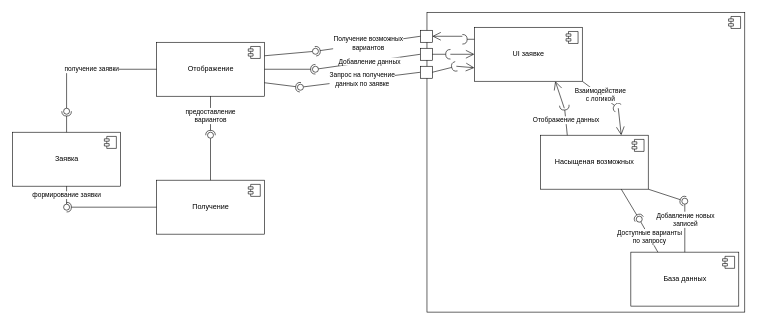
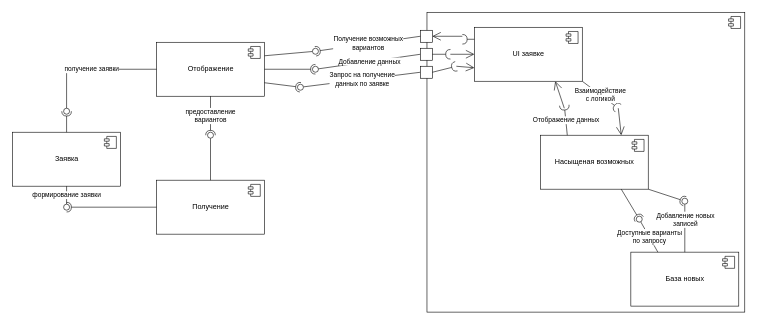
- <mxCell id="10" value="База данных" style="html=1;dropTarget=0;" vertex="1" parent="1"><mxGeometry x="1051" y="420" width="180" height="90" as="geometry" /></mxCell>
+ <mxCell id="10" value="База новых" style="html=1;dropTarget=0;" vertex="1" parent="1"><mxGeometry x="1051" y="420" width="180" height="90" as="geometry" /></mxCell>
